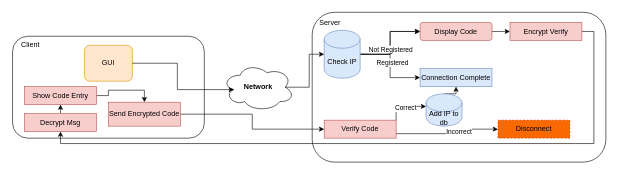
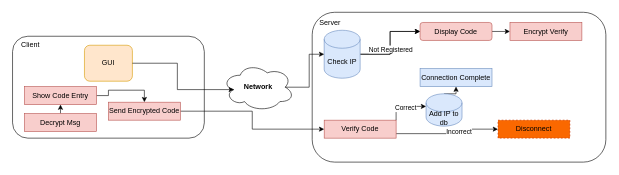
- <mxCell id="10" style="edgeStyle=orthogonalEdgeStyle;rounded=0;orthogonalLoop=1;jettySize=auto;html=1;exitX=1;exitY=0.5;exitDx=0;exitDy=0;exitPerimeter=0;" edge="1" parent="1" source="13" target="17"><mxGeometry relative="1" as="geometry" /></mxCell>
- <mxCell id="11" value="Text" style="edgeLabel;html=1;align=center;verticalAlign=middle;resizable=0;points=[];" vertex="1" connectable="0" parent="10"><mxGeometry x="-0.095" relative="1" as="geometry"><mxPoint as="offset" /></mxGeometry></mxCell>
- <mxCell id="12" value="Registered" style="edgeLabel;html=1;align=center;verticalAlign=middle;resizable=0;points=[];" vertex="1" connectable="0" parent="10"><mxGeometry x="-0.095" y="3" relative="1" as="geometry"><mxPoint as="offset" /></mxGeometry></mxCell>
- <mxCell id="27" value="Send Encrypted Code" style="whiteSpace=wrap;html=1;fillColor=#f8cecc;strokeColor=#b85450;" vertex="1" parent="1"><mxGeometry x="180" y="170" width="120" height="40" as="geometry" /></mxCell>
+ <mxCell id="27" value="Send Encrypted Code" style="whiteSpace=wrap;html=1;fillColor=#f8cecc;strokeColor=#b85450;" vertex="1" parent="1"><mxGeometry x="180" y="170" width="120" height="30" as="geometry" /></mxCell>
- <mxCell id="20" style="edgeStyle=orthogonalEdgeStyle;rounded=0;orthogonalLoop=1;jettySize=auto;html=1;exitX=1;exitY=0.5;exitDx=0;exitDy=0;entryX=0.5;entryY=1;entryDx=0;entryDy=0;" edge="1" parent="1" source="21" target="23"><mxGeometry relative="1" as="geometry" /></mxCell>
